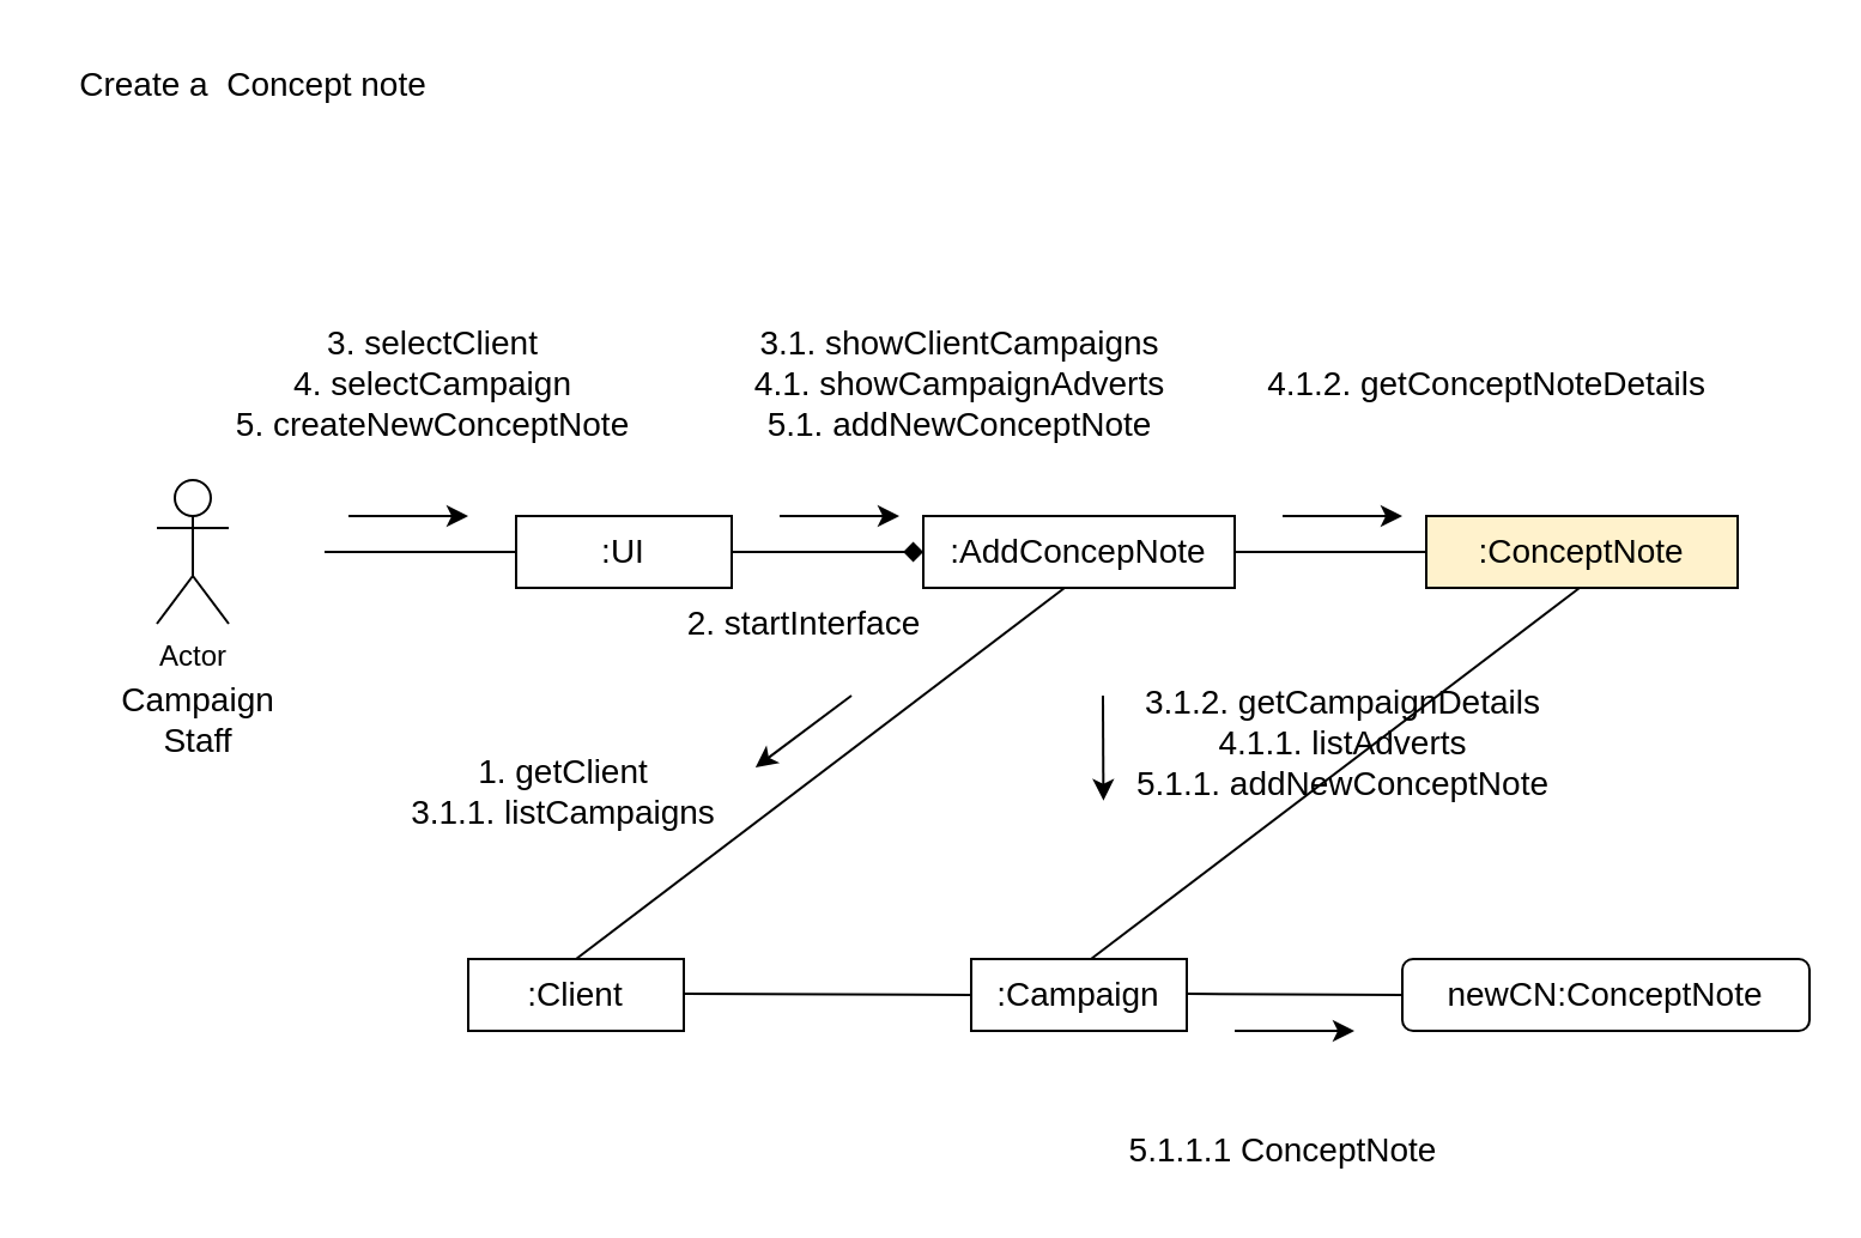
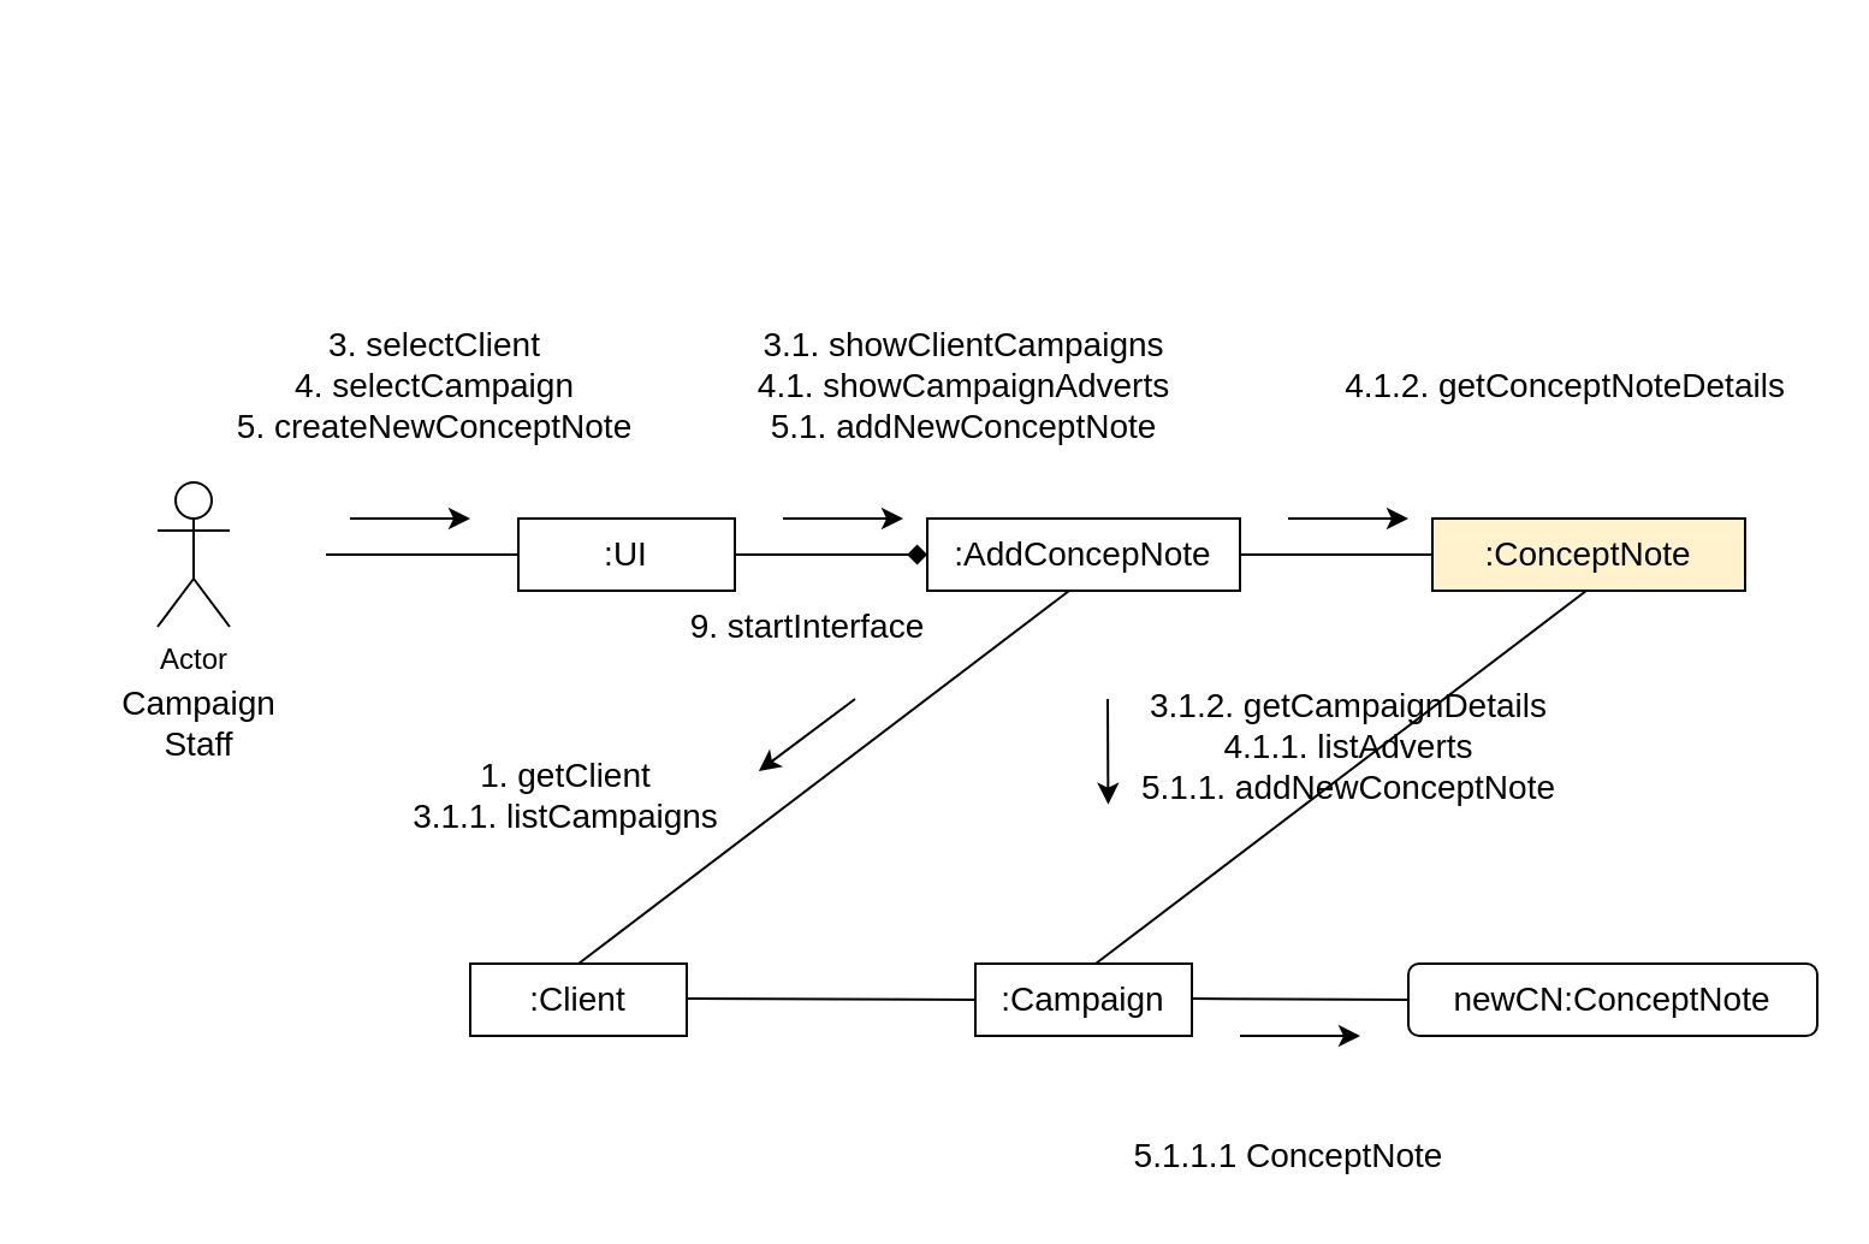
- <mxCell id="22" value="Create a&amp;nbsp; Concept note" style="text;html=1;align=center;verticalAlign=middle;resizable=0;points=[];autosize=1;strokeColor=none;fillColor=none;fontSize=14;" parent="1" vertex="1"><mxGeometry x="20" y="20" width="170" height="30" as="geometry" /></mxCell>
- <mxCell id="21" value="4.1.2. getConceptNoteDetails" style="text;html=1;align=center;verticalAlign=middle;resizable=0;points=[];autosize=1;strokeColor=none;fillColor=none;fontSize=14;" parent="1" vertex="1"><mxGeometry x="515" y="145" width="210" height="30" as="geometry" /></mxCell>
+ <mxCell id="21" value="4.1.2. getConceptNoteDetails" style="text;html=1;align=center;verticalAlign=middle;resizable=0;points=[];autosize=1;strokeColor=none;fillColor=none;fontSize=14;" parent="1" vertex="1"><mxGeometry x="545" y="145" width="210" height="30" as="geometry" /></mxCell>
- <mxCell id="18" value="2. startInterface" style="text;html=1;align=center;verticalAlign=middle;resizable=0;points=[];autosize=1;strokeColor=none;fillColor=none;fontSize=14;" parent="1" vertex="1"><mxGeometry x="275" y="245" width="120" height="30" as="geometry" /></mxCell>
+ <mxCell id="18" value="9. startInterface" style="text;html=1;align=center;verticalAlign=middle;resizable=0;points=[];autosize=1;strokeColor=none;fillColor=none;fontSize=14;" parent="1" vertex="1"><mxGeometry x="275" y="245" width="120" height="30" as="geometry" /></mxCell>
